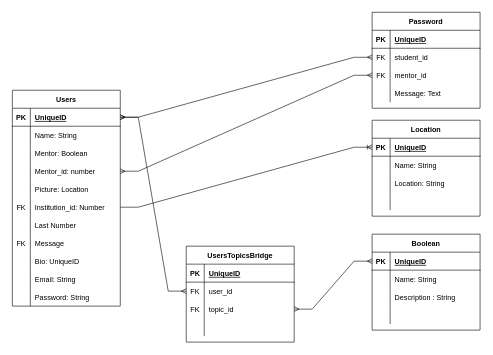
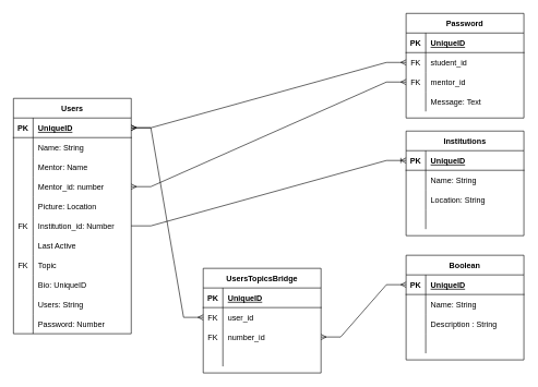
- <mxCell id="49" value="Location" style="shape=table;startSize=30;container=1;collapsible=1;childLayout=tableLayout;fixedRows=1;rowLines=0;fontStyle=1;align=center;resizeLast=1;" parent="1" vertex="1"><mxGeometry x="620" y="200" width="180" height="160" as="geometry" /></mxCell>
+ <mxCell id="49" value="Institutions" style="shape=table;startSize=30;container=1;collapsible=1;childLayout=tableLayout;fixedRows=1;rowLines=0;fontStyle=1;align=center;resizeLast=1;" parent="1" vertex="1"><mxGeometry x="620" y="200" width="180" height="160" as="geometry" /></mxCell>
- <mxCell id="11" value="Mentor: Boolean" style="shape=partialRectangle;connectable=0;fillColor=none;top=0;left=0;bottom=0;right=0;align=left;spacingLeft=6;overflow=hidden;" parent="9" vertex="1"><mxGeometry x="30" width="150" height="30" as="geometry"><mxRectangle width="150" height="30" as="alternateBounds" /></mxGeometry></mxCell>
+ <mxCell id="11" value="Mentor: Name" style="shape=partialRectangle;connectable=0;fillColor=none;top=0;left=0;bottom=0;right=0;align=left;spacingLeft=6;overflow=hidden;" parent="9" vertex="1"><mxGeometry x="30" width="150" height="30" as="geometry"><mxRectangle width="150" height="30" as="alternateBounds" /></mxGeometry></mxCell>
- <mxCell id="23" value="Last Number" style="shape=partialRectangle;connectable=0;fillColor=none;top=0;left=0;bottom=0;right=0;align=left;spacingLeft=6;overflow=hidden;" parent="21" vertex="1"><mxGeometry x="30" width="150" height="30" as="geometry"><mxRectangle width="150" height="30" as="alternateBounds" /></mxGeometry></mxCell>
+ <mxCell id="23" value="Last Active" style="shape=partialRectangle;connectable=0;fillColor=none;top=0;left=0;bottom=0;right=0;align=left;spacingLeft=6;overflow=hidden;" parent="21" vertex="1"><mxGeometry x="30" width="150" height="30" as="geometry"><mxRectangle width="150" height="30" as="alternateBounds" /></mxGeometry></mxCell>
- <mxCell id="26" value="Message" style="shape=partialRectangle;connectable=0;fillColor=none;top=0;left=0;bottom=0;right=0;align=left;spacingLeft=6;overflow=hidden;" parent="24" vertex="1"><mxGeometry x="30" width="150" height="30" as="geometry"><mxRectangle width="150" height="30" as="alternateBounds" /></mxGeometry></mxCell>
+ <mxCell id="26" value="Topic" style="shape=partialRectangle;connectable=0;fillColor=none;top=0;left=0;bottom=0;right=0;align=left;spacingLeft=6;overflow=hidden;" parent="24" vertex="1"><mxGeometry x="30" width="150" height="30" as="geometry"><mxRectangle width="150" height="30" as="alternateBounds" /></mxGeometry></mxCell>
- <mxCell id="32" value="Email: String" style="shape=partialRectangle;connectable=0;fillColor=none;top=0;left=0;bottom=0;right=0;align=left;spacingLeft=6;overflow=hidden;" parent="30" vertex="1"><mxGeometry x="30" width="150" height="30" as="geometry"><mxRectangle width="150" height="30" as="alternateBounds" /></mxGeometry></mxCell>
+ <mxCell id="32" value="Users: String" style="shape=partialRectangle;connectable=0;fillColor=none;top=0;left=0;bottom=0;right=0;align=left;spacingLeft=6;overflow=hidden;" parent="30" vertex="1"><mxGeometry x="30" width="150" height="30" as="geometry"><mxRectangle width="150" height="30" as="alternateBounds" /></mxGeometry></mxCell>
- <mxCell id="35" value="Password: String" style="shape=partialRectangle;connectable=0;fillColor=none;top=0;left=0;bottom=0;right=0;align=left;spacingLeft=6;overflow=hidden;" parent="33" vertex="1"><mxGeometry x="30" width="150" height="30" as="geometry"><mxRectangle width="150" height="30" as="alternateBounds" /></mxGeometry></mxCell>
+ <mxCell id="35" value="Password: Number" style="shape=partialRectangle;connectable=0;fillColor=none;top=0;left=0;bottom=0;right=0;align=left;spacingLeft=6;overflow=hidden;" parent="33" vertex="1"><mxGeometry x="30" width="150" height="30" as="geometry"><mxRectangle width="150" height="30" as="alternateBounds" /></mxGeometry></mxCell>
- <mxCell id="87" value="topic_id" style="shape=partialRectangle;connectable=0;fillColor=none;top=0;left=0;bottom=0;right=0;align=left;spacingLeft=6;overflow=hidden;" parent="85" vertex="1"><mxGeometry x="30" width="150" height="30" as="geometry"><mxRectangle width="150" height="30" as="alternateBounds" /></mxGeometry></mxCell>
+ <mxCell id="87" value="number_id" style="shape=partialRectangle;connectable=0;fillColor=none;top=0;left=0;bottom=0;right=0;align=left;spacingLeft=6;overflow=hidden;" parent="85" vertex="1"><mxGeometry x="30" width="150" height="30" as="geometry"><mxRectangle width="150" height="30" as="alternateBounds" /></mxGeometry></mxCell>
